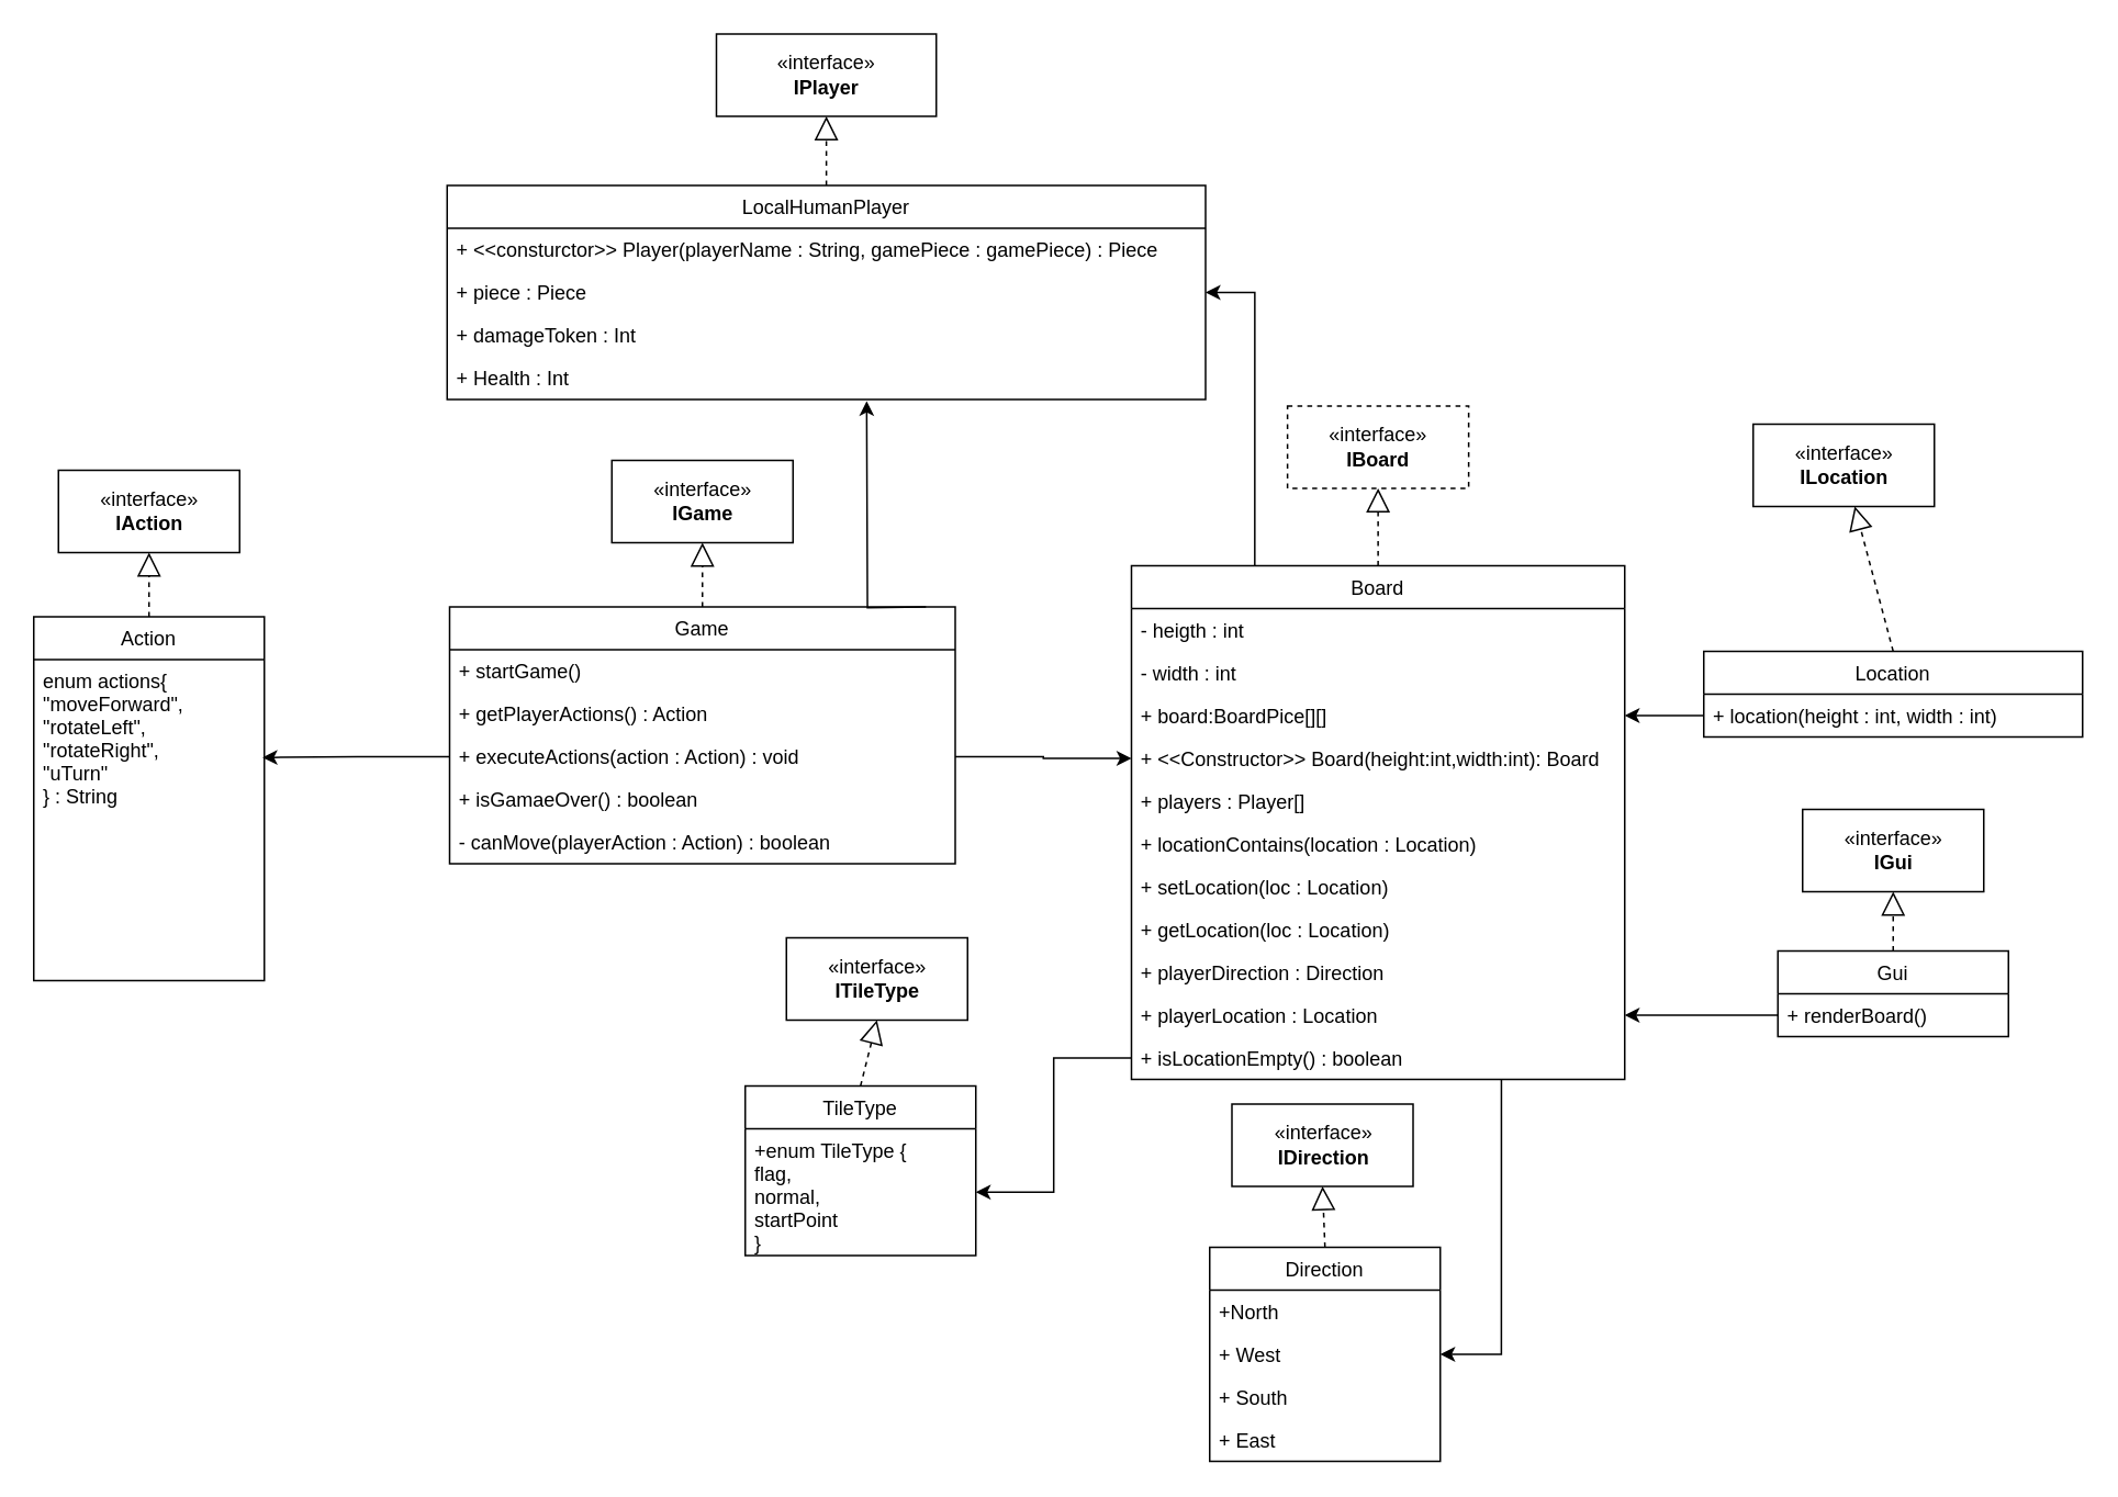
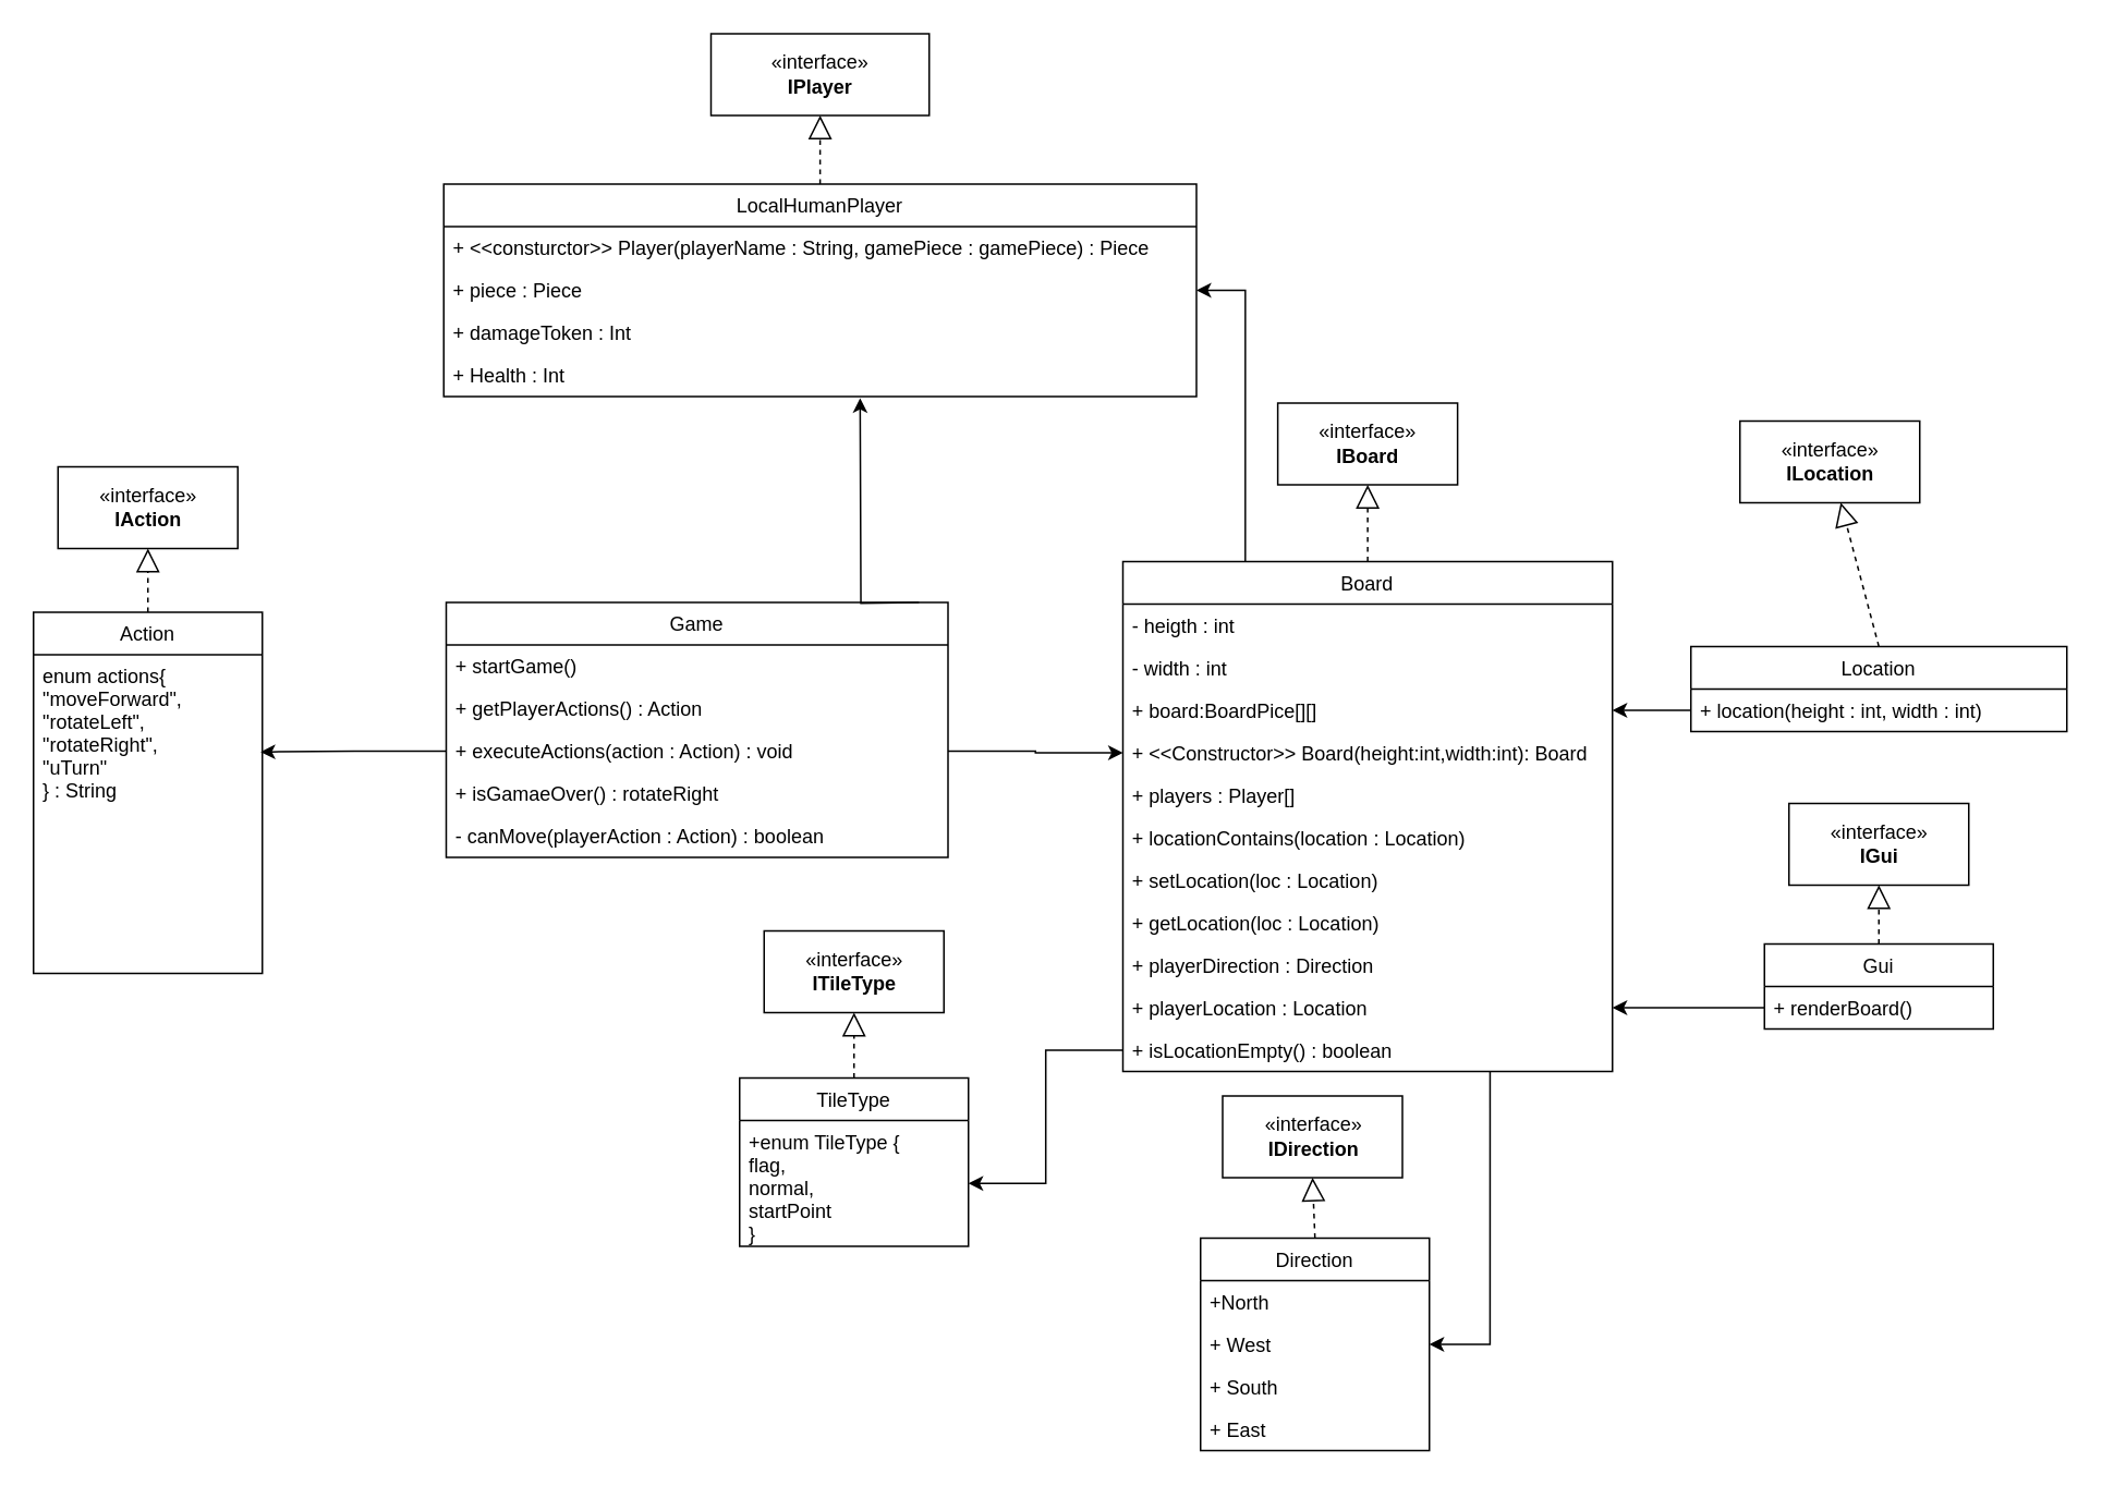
- <mxCell id="15" value="«interface»&lt;br&gt;&lt;b&gt;IBoard&lt;/b&gt;" style="html=1;dashed=1;" vertex="1" parent="1"><mxGeometry x="781.25" y="246" width="110" height="50" as="geometry" /></mxCell>
+ <mxCell id="15" value="«interface»&lt;br&gt;&lt;b&gt;IBoard&lt;/b&gt;" style="html=1;" vertex="1" parent="1"><mxGeometry x="781.25" y="246" width="110" height="50" as="geometry" /></mxCell>
- <mxCell id="6" value="«interface»&lt;br&gt;&lt;b&gt;IGame&lt;/b&gt;" style="html=1;" vertex="1" parent="1"><mxGeometry x="371" y="279" width="110" height="50" as="geometry" /></mxCell>
- <mxCell id="14" value="" style="endArrow=block;dashed=1;endFill=0;endSize=12;html=1;entryX=0.5;entryY=1;entryDx=0;entryDy=0;exitX=0.5;exitY=0;exitDx=0;exitDy=0;" edge="1" parent="1" source="8" target="6"><mxGeometry width="160" relative="1" as="geometry"><mxPoint x="199" y="463" as="sourcePoint" /><mxPoint x="359" y="463" as="targetPoint" /></mxGeometry></mxCell>
- <mxCell id="12" value="+ isGamaeOver() : boolean" style="text;strokeColor=none;fillColor=none;align=left;verticalAlign=top;spacingLeft=4;spacingRight=4;overflow=hidden;rotatable=0;points=[[0,0.5],[1,0.5]];portConstraint=eastwest;" vertex="1" parent="8"><mxGeometry y="104" width="307" height="26" as="geometry" /></mxCell>
+ <mxCell id="12" value="+ isGamaeOver() : rotateRight" style="text;strokeColor=none;fillColor=none;align=left;verticalAlign=top;spacingLeft=4;spacingRight=4;overflow=hidden;rotatable=0;points=[[0,0.5],[1,0.5]];portConstraint=eastwest;" vertex="1" parent="8"><mxGeometry y="104" width="307" height="26" as="geometry" /></mxCell>
- <mxCell id="45" value="«interface»&lt;br&gt;&lt;b&gt;ITileType&lt;/b&gt;" style="html=1;" vertex="1" parent="1"><mxGeometry x="477" y="569" width="110" height="50" as="geometry" /></mxCell>
+ <mxCell id="45" value="«interface»&lt;br&gt;&lt;b&gt;ITileType&lt;/b&gt;" style="html=1;" vertex="1" parent="1"><mxGeometry x="467" y="569" width="110" height="50" as="geometry" /></mxCell>
